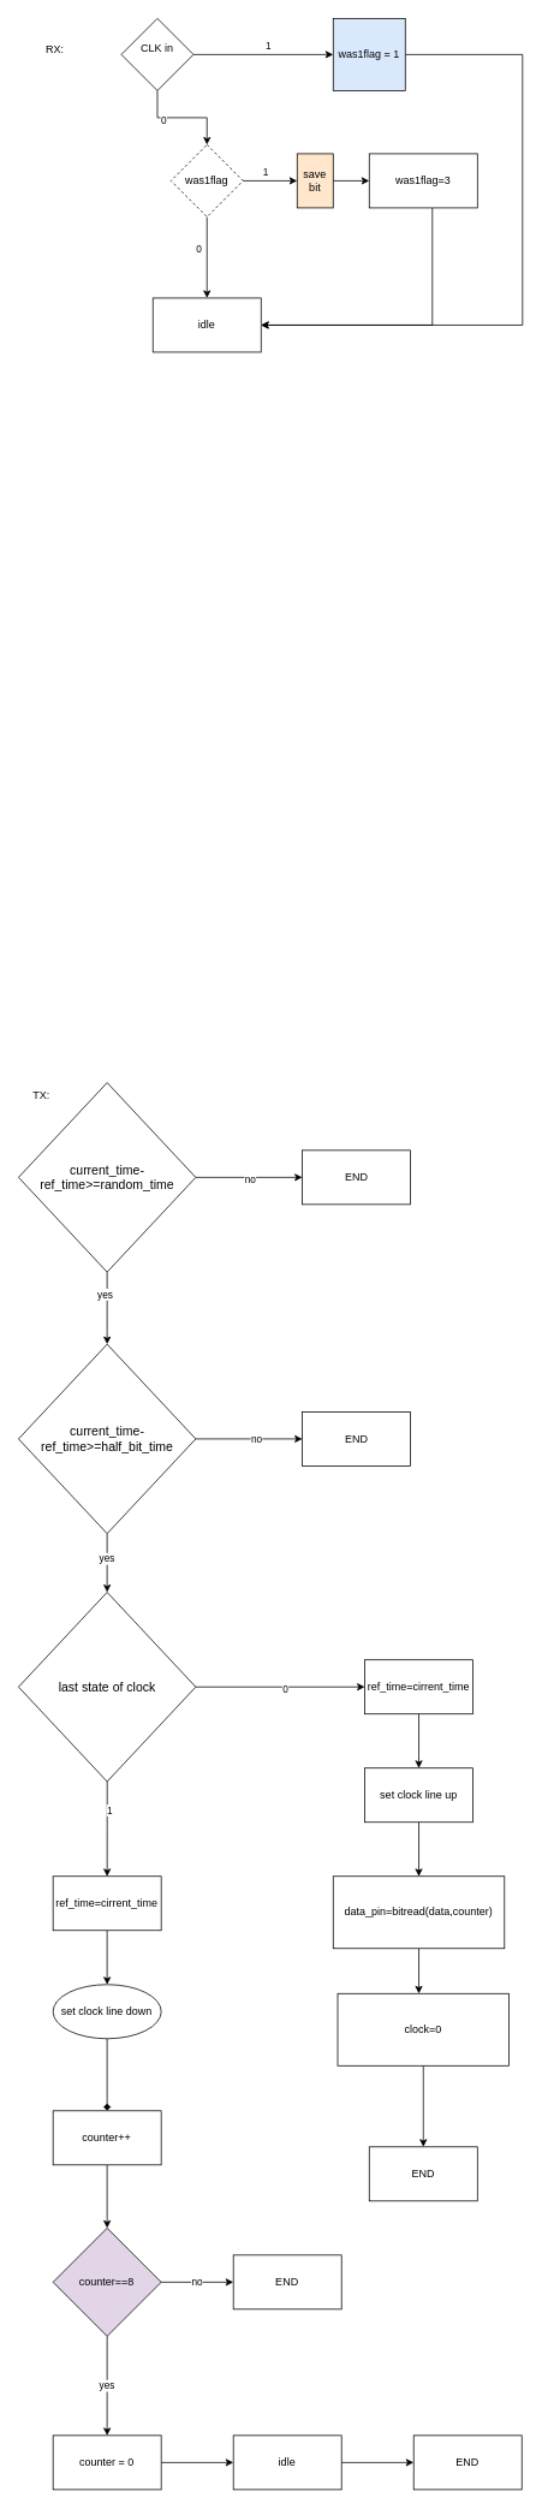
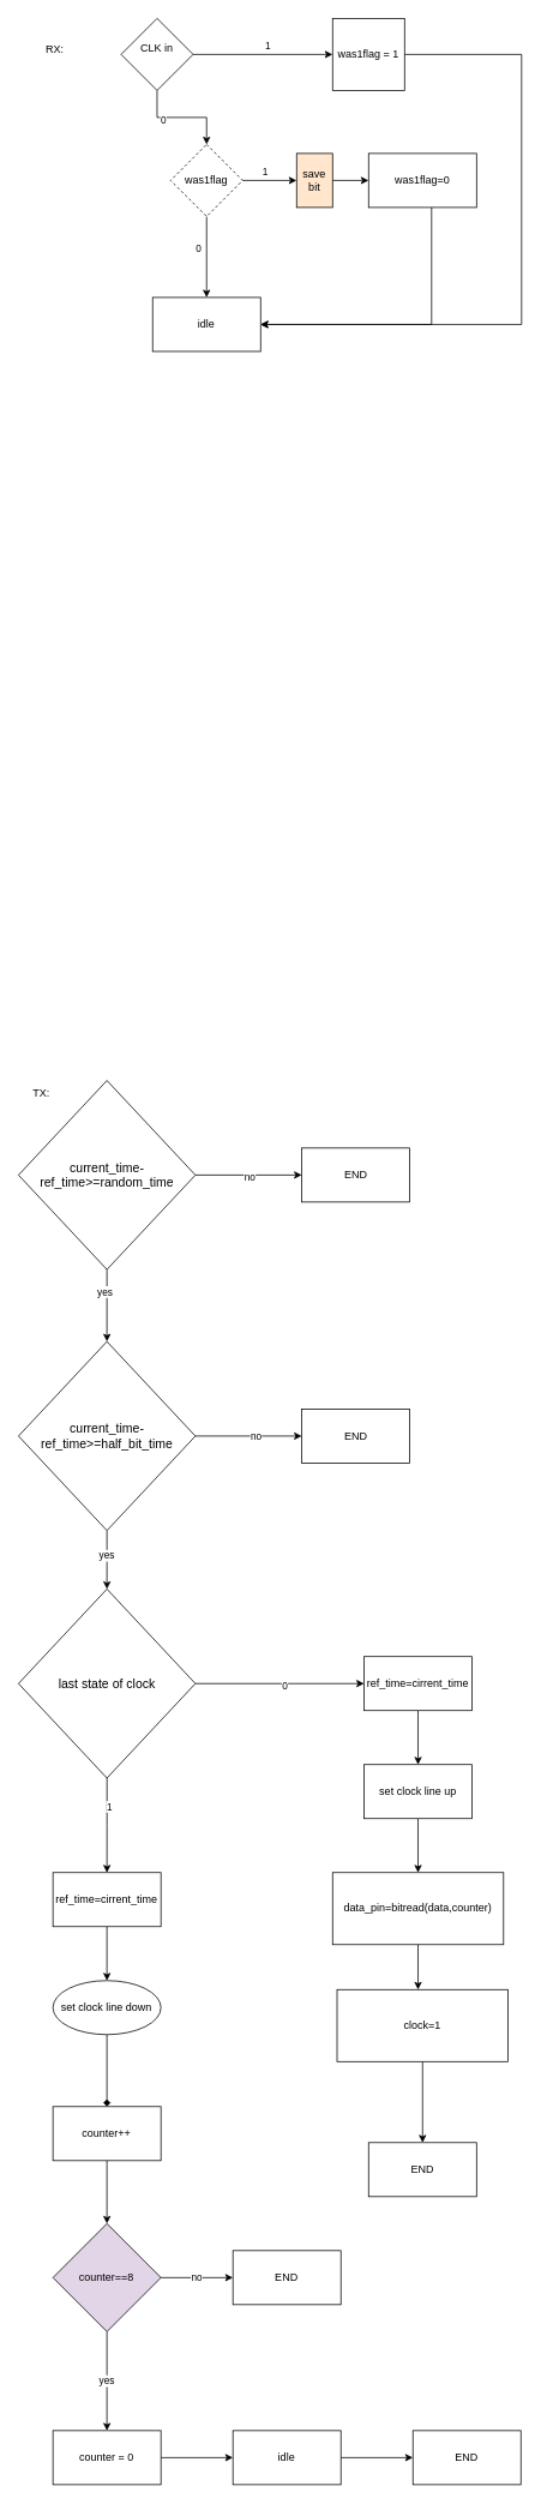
- <mxCell id="8" value="was1flag = 1" style="whiteSpace=wrap;html=1;aspect=fixed;fillColor=#dae8fc;" parent="1" vertex="1"><mxGeometry x="369" y="20" width="80" height="80" as="geometry" /></mxCell>
+ <mxCell id="8" value="was1flag = 1" style="whiteSpace=wrap;html=1;aspect=fixed;" parent="1" vertex="1"><mxGeometry x="369" y="20" width="80" height="80" as="geometry" /></mxCell>
- <mxCell id="17" value="was1flag=3" style="whiteSpace=wrap;html=1;" parent="1" vertex="1"><mxGeometry x="409" y="170" width="120" height="60" as="geometry" /></mxCell>
+ <mxCell id="17" value="was1flag=0" style="whiteSpace=wrap;html=1;" parent="1" vertex="1"><mxGeometry x="409" y="170" width="120" height="60" as="geometry" /></mxCell>
- <mxCell id="45" value="clock=0" style="whiteSpace=wrap;html=1;" vertex="1" parent="1"><mxGeometry x="374" y="2210" width="190" height="80" as="geometry" /></mxCell>
+ <mxCell id="45" value="clock=1" style="whiteSpace=wrap;html=1;" vertex="1" parent="1"><mxGeometry x="374" y="2210" width="190" height="80" as="geometry" /></mxCell>
